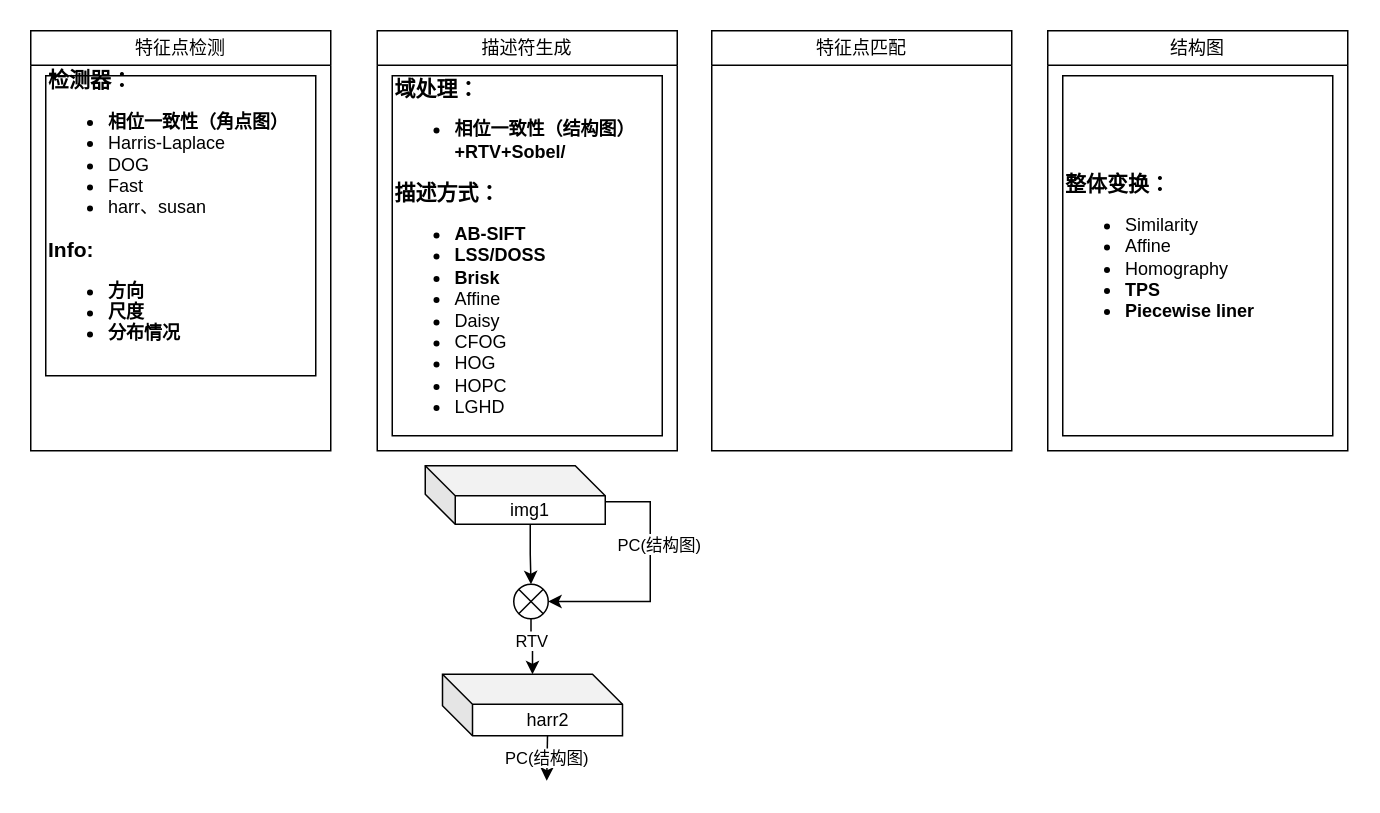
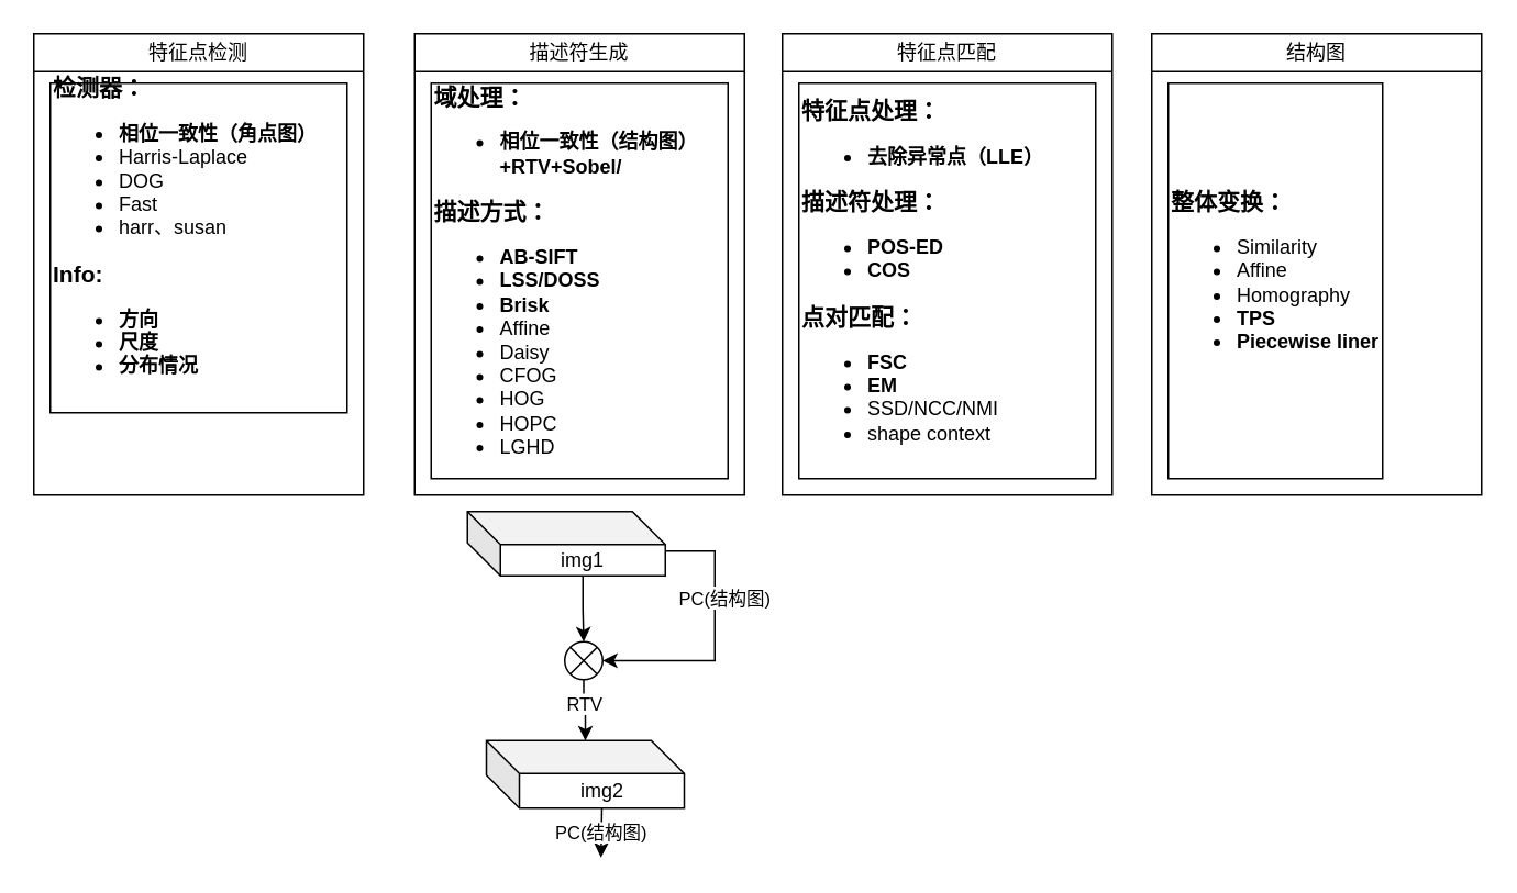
+ <mxCell id="7" value="&lt;div&gt;&lt;b&gt;&lt;font style=&quot;font-size: 14px;&quot;&gt;特征点处理：&lt;/font&gt;&lt;/b&gt;&lt;/div&gt;&lt;div&gt;&lt;ul&gt;&lt;li&gt;&lt;b&gt;去除异常点（LLE）&lt;/b&gt;&lt;/li&gt;&lt;/ul&gt;&lt;/div&gt;&lt;div&gt;&lt;b&gt;&lt;font style=&quot;font-size: 14px;&quot;&gt;描述符处理：&lt;/font&gt;&lt;/b&gt;&lt;/div&gt;&lt;ul&gt;&lt;li&gt;&lt;b&gt;POS-ED&lt;/b&gt;&lt;/li&gt;&lt;li&gt;&lt;b&gt;COS&lt;/b&gt;&lt;/li&gt;&lt;/ul&gt;&lt;div&gt;&lt;b&gt;&lt;font style=&quot;font-size: 14px;&quot;&gt;点对匹配：&lt;/font&gt;&lt;/b&gt;&lt;/div&gt;&lt;ul&gt;&lt;li&gt;&lt;b&gt;FSC&lt;/b&gt;&lt;/li&gt;&lt;li&gt;&lt;b&gt;EM&lt;/b&gt;&lt;/li&gt;&lt;li&gt;SSD/NCC/NMI&lt;/li&gt;&lt;li&gt;shape context&lt;/li&gt;&lt;/ul&gt;" style="rounded=0;whiteSpace=wrap;html=1;align=left;" vertex="1" parent="6"><mxGeometry x="10" y="30" width="180" height="240" as="geometry" /></mxCell>
- <mxCell id="9" value="&lt;div&gt;&lt;b&gt;&lt;font style=&quot;font-size: 14px;&quot;&gt;整体变换：&lt;/font&gt;&lt;/b&gt;&lt;/div&gt;&lt;ul&gt;&lt;li&gt;Similarity&lt;/li&gt;&lt;li&gt;Affine&lt;/li&gt;&lt;li&gt;Homography&lt;/li&gt;&lt;li&gt;&lt;b&gt;TPS&lt;/b&gt;&lt;br&gt;&lt;/li&gt;&lt;li&gt;&lt;b&gt;Piecewise liner&lt;/b&gt;&lt;/li&gt;&lt;/ul&gt;" style="rounded=0;whiteSpace=wrap;html=1;align=left;" vertex="1" parent="8"><mxGeometry x="10" y="30" width="180" height="240" as="geometry" /></mxCell>
+ <mxCell id="9" value="&lt;div&gt;&lt;b&gt;&lt;font style=&quot;font-size: 14px;&quot;&gt;整体变换：&lt;/font&gt;&lt;/b&gt;&lt;/div&gt;&lt;ul&gt;&lt;li&gt;Similarity&lt;/li&gt;&lt;li&gt;Affine&lt;/li&gt;&lt;li&gt;Homography&lt;/li&gt;&lt;li&gt;&lt;b&gt;TPS&lt;/b&gt;&lt;br&gt;&lt;/li&gt;&lt;li&gt;&lt;b&gt;Piecewise liner&lt;/b&gt;&lt;/li&gt;&lt;/ul&gt;" style="rounded=0;whiteSpace=wrap;html=1;align=left;" vertex="1" parent="8"><mxGeometry x="10" y="30" width="130" height="240" as="geometry" /></mxCell>
- <mxCell id="17" value="harr2" style="shape=cube;whiteSpace=wrap;html=1;boundedLbl=1;backgroundOutline=1;darkOpacity=0.05;darkOpacity2=0.1;" vertex="1" parent="1"><mxGeometry x="294.5" y="449" width="120" height="41" as="geometry" /></mxCell>
+ <mxCell id="17" value="img2" style="shape=cube;whiteSpace=wrap;html=1;boundedLbl=1;backgroundOutline=1;darkOpacity=0.05;darkOpacity2=0.1;" vertex="1" parent="1"><mxGeometry x="294.5" y="449" width="120" height="41" as="geometry" /></mxCell>
